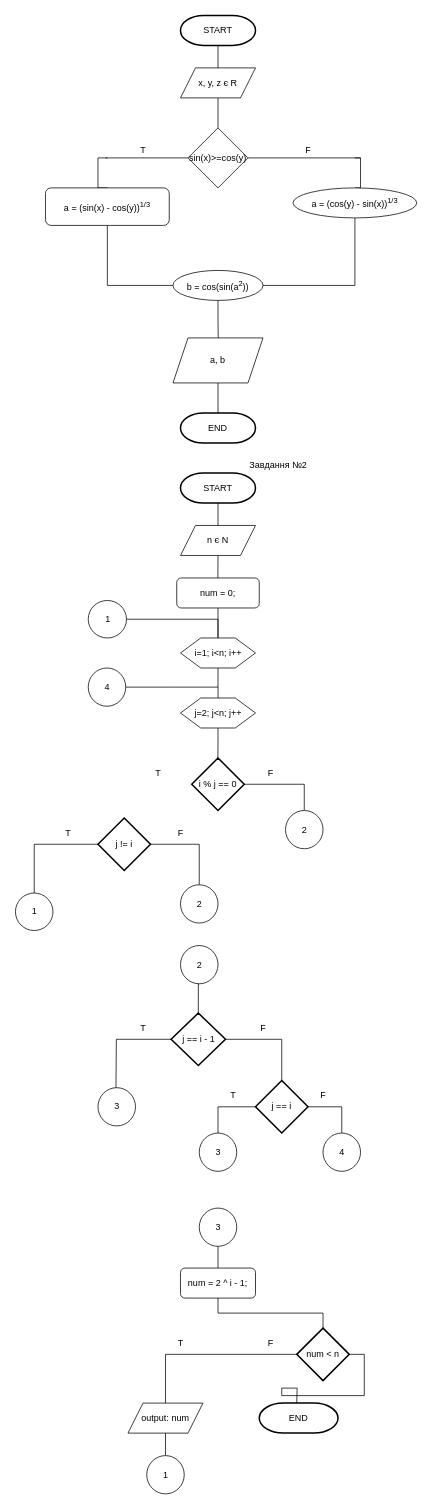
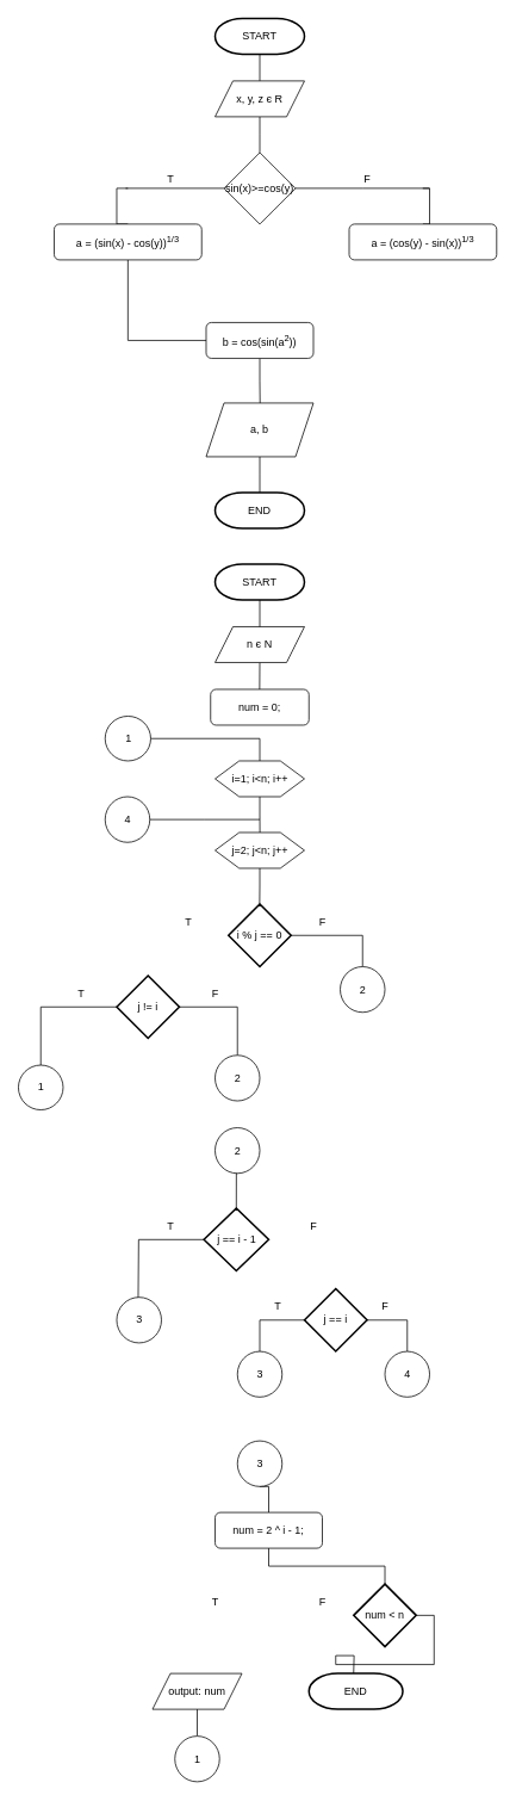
- <mxCell id="24" value="a = (cos(y) - sin(x))&lt;sup&gt;1/3&lt;/sup&gt;" style="ellipse;whiteSpace=wrap;html=1;" vertex="1" parent="1"><mxGeometry x="390" y="250" width="165" height="40" as="geometry" /></mxCell>
+ <mxCell id="24" value="a = (cos(y) - sin(x))&lt;sup&gt;1/3&lt;/sup&gt;" style="rounded=1;whiteSpace=wrap;html=1;" vertex="1" parent="1"><mxGeometry x="390" y="250" width="165" height="40" as="geometry" /></mxCell>
- <mxCell id="8" value="a = (sin(x) - cos(y))&lt;sup&gt;1/3&lt;/sup&gt;" style="rounded=1;whiteSpace=wrap;html=1;" vertex="1" parent="1"><mxGeometry x="60" y="250" width="165" height="50" as="geometry" /></mxCell>
+ <mxCell id="8" value="a = (sin(x) - cos(y))&lt;sup&gt;1/3&lt;/sup&gt;" style="rounded=1;whiteSpace=wrap;html=1;" vertex="1" parent="1"><mxGeometry x="60" y="250" width="165" height="40" as="geometry" /></mxCell>
- <mxCell id="10" value="b = cos(sin(a&lt;sup&gt;2&lt;/sup&gt;))" style="ellipse;whiteSpace=wrap;html=1;" vertex="1" parent="1"><mxGeometry x="230" y="360" width="120" height="40" as="geometry" /></mxCell>
+ <mxCell id="10" value="b = cos(sin(a&lt;sup&gt;2&lt;/sup&gt;))" style="rounded=1;whiteSpace=wrap;html=1;" vertex="1" parent="1"><mxGeometry x="230" y="360" width="120" height="40" as="geometry" /></mxCell>
- <mxCell id="23" style="edgeStyle=orthogonalEdgeStyle;rounded=0;orthogonalLoop=1;jettySize=auto;html=1;exitX=0.5;exitY=1;exitDx=0;exitDy=0;entryX=1;entryY=0.5;entryDx=0;entryDy=0;endArrow=none;endFill=0;" edge="1" parent="1" source="24" target="10"><mxGeometry relative="1" as="geometry" /></mxCell>
- <mxCell id="46" value="Завдання №2" style="text;html=1;align=center;verticalAlign=middle;resizable=0;points=[];autosize=1;strokeColor=none;fillColor=none;" vertex="1" parent="1"><mxGeometry x="325" y="610" width="90" height="20" as="geometry" /></mxCell>
- <mxCell id="26" style="edgeStyle=orthogonalEdgeStyle;rounded=0;orthogonalLoop=1;jettySize=auto;html=1;exitX=0.5;exitY=1;exitDx=0;exitDy=0;entryX=0.5;entryY=0;entryDx=0;entryDy=0;endArrow=none;endFill=0;" edge="1" parent="1" source="27" target="29"><mxGeometry relative="1" as="geometry" /></mxCell>
- <mxCell id="50" style="edgeStyle=orthogonalEdgeStyle;rounded=0;orthogonalLoop=1;jettySize=auto;html=1;exitX=1;exitY=0.5;exitDx=0;exitDy=0;exitPerimeter=0;entryX=0.5;entryY=0;entryDx=0;entryDy=0;entryPerimeter=0;endArrow=none;endFill=0;" edge="1" parent="1" source="52" target="55"><mxGeometry relative="1" as="geometry" /></mxCell>
- <mxCell id="68" value="num = 2 ^ i - 1;" style="rounded=1;whiteSpace=wrap;html=1;verticalAlign=middle;" vertex="1" parent="1"><mxGeometry x="240" y="1690" width="100" height="40" as="geometry" /></mxCell>
+ <mxCell id="68" value="num = 2 ^ i - 1;" style="rounded=1;whiteSpace=wrap;html=1;verticalAlign=middle;" vertex="1" parent="1"><mxGeometry x="240" y="1690" width="120" height="40" as="geometry" /></mxCell>
- <mxCell id="69" style="edgeStyle=orthogonalEdgeStyle;rounded=0;orthogonalLoop=1;jettySize=auto;html=1;exitX=0;exitY=0.5;exitDx=0;exitDy=0;exitPerimeter=0;entryX=0.5;entryY=0;entryDx=0;entryDy=0;endArrow=none;endFill=0;" edge="1" parent="1" source="71" target="73"><mxGeometry relative="1" as="geometry" /></mxCell>
